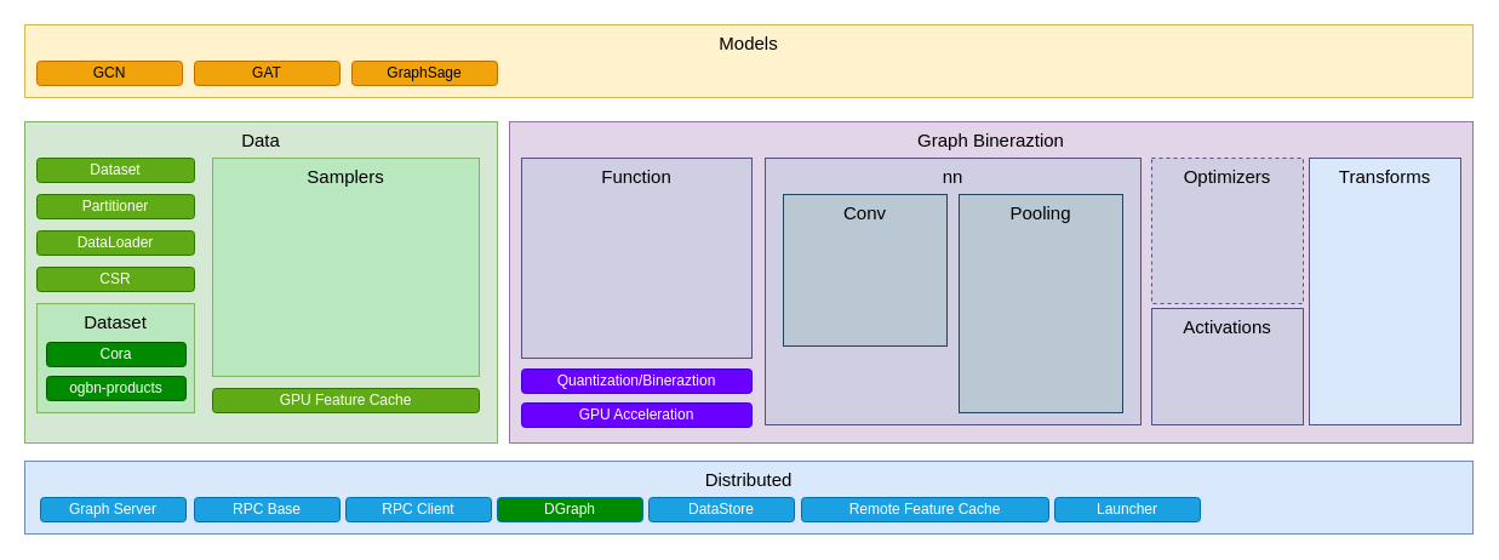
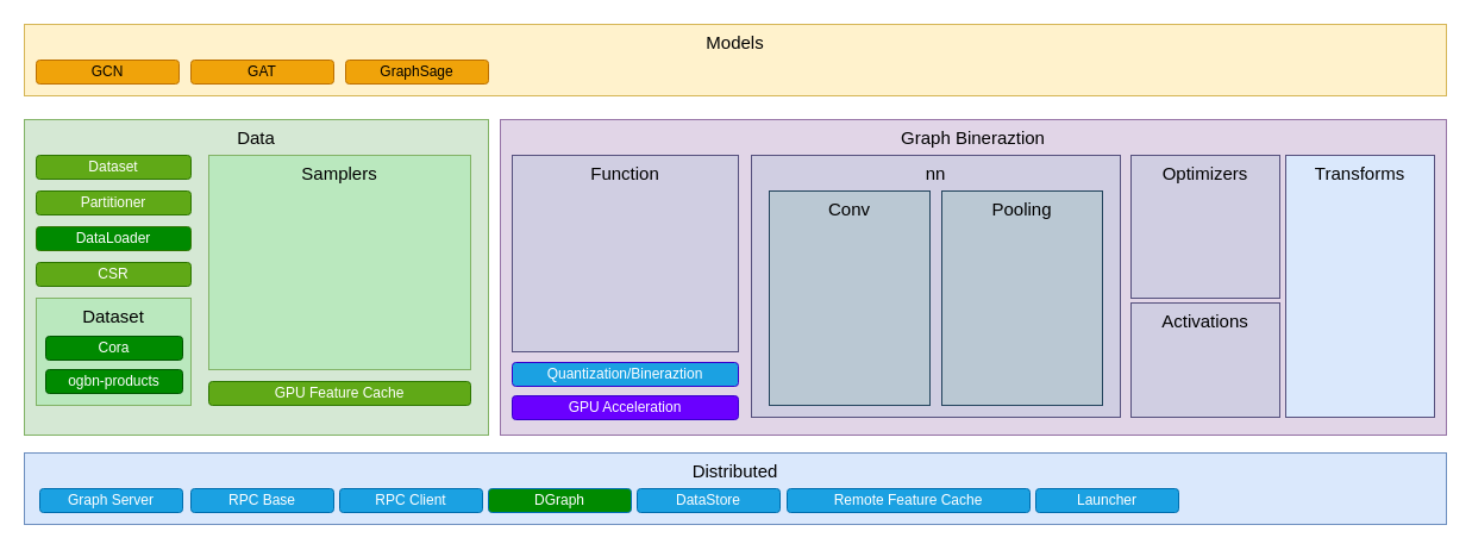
- <mxCell id="23" value="Optimizers" style="rounded=0;whiteSpace=wrap;html=1;verticalAlign=top;fontSize=15;fillColor=#d0cee2;strokeColor=#56517e;dashed=1;" vertex="1" parent="1"><mxGeometry x="950" y="130" width="125" height="120" as="geometry" /></mxCell>
+ <mxCell id="23" value="Optimizers" style="rounded=0;whiteSpace=wrap;html=1;verticalAlign=top;fontSize=15;fillColor=#d0cee2;strokeColor=#56517e;" vertex="1" parent="1"><mxGeometry x="950" y="130" width="125" height="120" as="geometry" /></mxCell>
- <mxCell id="9" value="DataLoader" style="rounded=1;whiteSpace=wrap;html=1;fillColor=#60a917;fontColor=#ffffff;strokeColor=#2D7600;" vertex="1" parent="1"><mxGeometry x="30" y="190" width="130" height="20" as="geometry" /></mxCell>
+ <mxCell id="9" value="DataLoader" style="rounded=1;whiteSpace=wrap;html=1;fillColor=#008a00;fontColor=#ffffff;strokeColor=#2D7600;" vertex="1" parent="1"><mxGeometry x="30" y="190" width="130" height="20" as="geometry" /></mxCell>
- <mxCell id="19" value="Conv" style="rounded=0;whiteSpace=wrap;html=1;verticalAlign=top;fontSize=15;fillColor=#bac8d3;strokeColor=#23445d;" vertex="1" parent="1"><mxGeometry x="646" y="160" width="135" height="125" as="geometry" /></mxCell>
+ <mxCell id="19" value="Conv" style="rounded=0;whiteSpace=wrap;html=1;verticalAlign=top;fontSize=15;fillColor=#bac8d3;strokeColor=#23445d;" vertex="1" parent="1"><mxGeometry x="646" y="160" width="135" height="180" as="geometry" /></mxCell>
- <mxCell id="21" value="Quantization/Bineraztion" style="rounded=1;whiteSpace=wrap;html=1;fillColor=#6a00ff;fontColor=#ffffff;strokeColor=#3700CC;" vertex="1" parent="1"><mxGeometry x="430" y="304" width="190" height="20" as="geometry" /></mxCell>
+ <mxCell id="21" value="Quantization/Bineraztion" style="rounded=1;whiteSpace=wrap;html=1;fillColor=#1ba1e2;fontColor=#ffffff;strokeColor=#3700CC;" vertex="1" parent="1"><mxGeometry x="430" y="304" width="190" height="20" as="geometry" /></mxCell>
